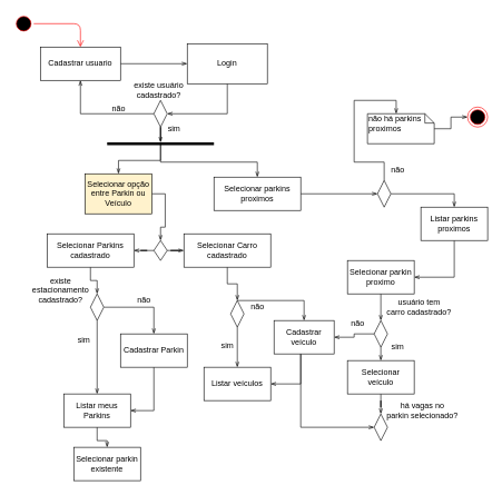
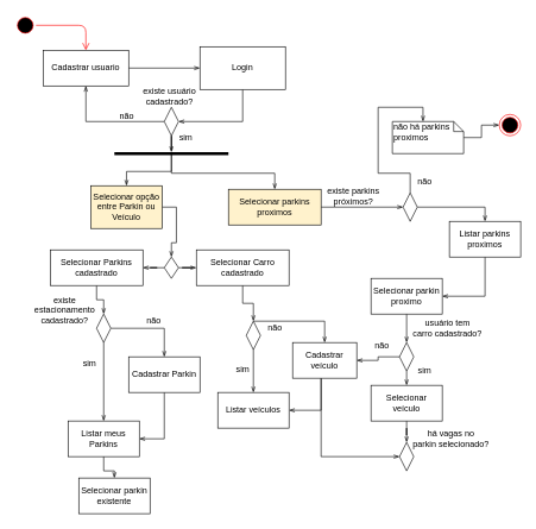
+ <mxCell id="46" value="&lt;div&gt;existe parkins &lt;br&gt;&lt;/div&gt;&lt;div&gt;próximos?&lt;/div&gt;" style="text;html=1;align=center;verticalAlign=middle;resizable=0;points=[];;autosize=1;" parent="1" vertex="1"><mxGeometry x="450" y="260" width="90" height="30" as="geometry" /></mxCell>
- <mxCell id="45" value="Selecionar parkins proximos" style="rounded=0;whiteSpace=wrap;html=1;direction=west;" parent="1" vertex="1"><mxGeometry x="320" y="265" width="130" height="50" as="geometry" /></mxCell>
+ <mxCell id="45" value="Selecionar parkins proximos" style="rounded=0;whiteSpace=wrap;html=1;direction=west;fillColor=#fff2cc;" parent="1" vertex="1"><mxGeometry x="320" y="265" width="130" height="50" as="geometry" /></mxCell>
